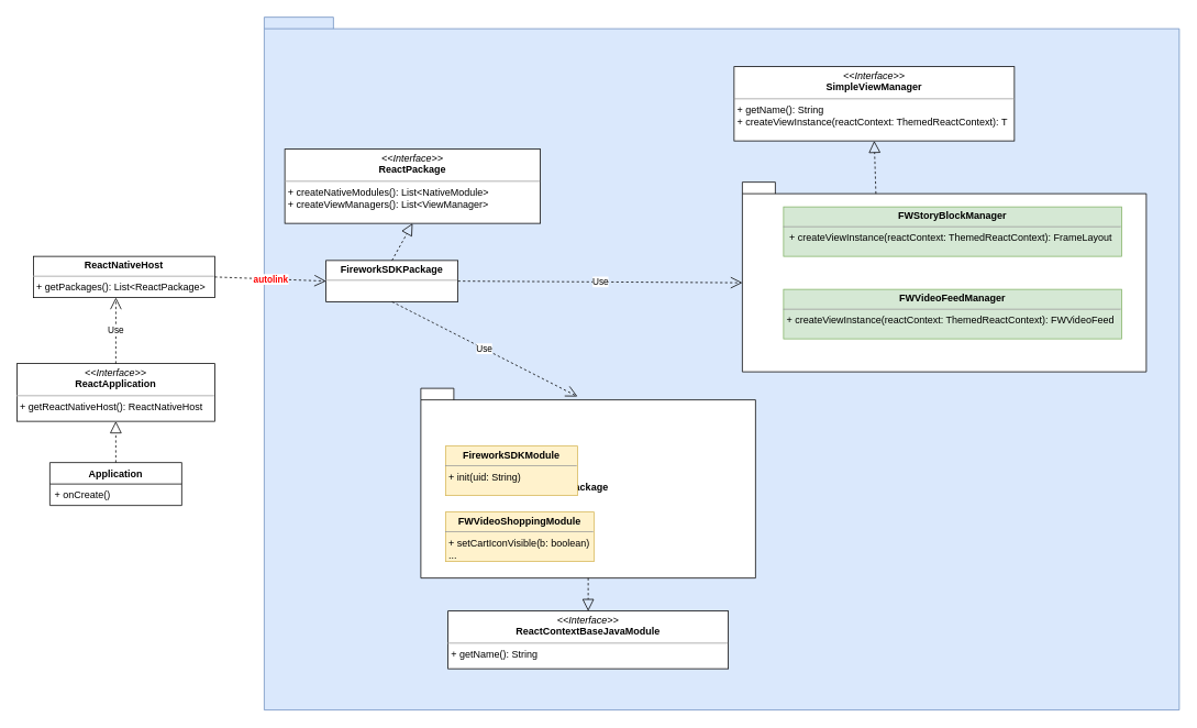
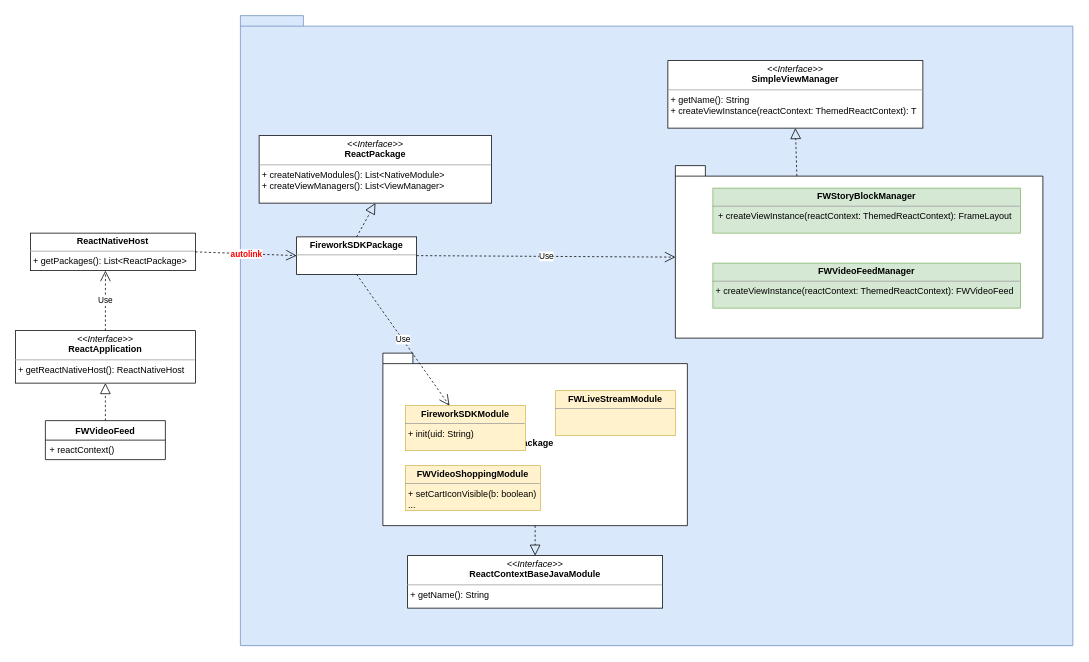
- <mxCell id="20" value="Use" style="endArrow=open;endSize=12;dashed=1;html=1;rounded=0;exitX=0.5;exitY=1;exitDx=0;exitDy=0;entryX=0.468;entryY=0.043;entryDx=0;entryDy=0;entryPerimeter=0;" edge="1" parent="1" source="12" target="4"><mxGeometry width="160" relative="1" as="geometry"><mxPoint x="350" y="390" as="sourcePoint" /><mxPoint x="510" y="390" as="targetPoint" /></mxGeometry></mxCell>
+ <mxCell id="20" value="Use" style="endArrow=open;endSize=12;dashed=1;html=1;rounded=0;exitX=0.5;exitY=1;exitDx=0;exitDy=0;" edge="1" parent="1" source="12" target="15"><mxGeometry width="160" relative="1" as="geometry"><mxPoint x="350" y="390" as="sourcePoint" /><mxPoint x="510" y="390" as="targetPoint" /></mxGeometry></mxCell>
+ <mxCell id="17" value="&lt;p style=&quot;margin:0px;margin-top:4px;text-align:center;&quot;&gt;&lt;b&gt;FWLiveStreamModule&lt;/b&gt;&lt;br&gt;&lt;/p&gt;&lt;hr size=&quot;1&quot;&gt;&lt;p style=&quot;margin:0px;margin-left:4px;&quot;&gt;&lt;br&gt;&lt;/p&gt;" style="verticalAlign=top;align=left;overflow=fill;fontSize=12;fontFamily=Helvetica;html=1;fillColor=#fff2cc;strokeColor=#d6b656;" vertex="1" parent="1"><mxGeometry x="740" y="520" width="160" height="60" as="geometry" /></mxCell>
- <mxCell id="6" value="Application" style="swimlane;fontStyle=1;align=center;verticalAlign=top;childLayout=stackLayout;horizontal=1;startSize=26;horizontalStack=0;resizeParent=1;resizeParentMax=0;resizeLast=0;collapsible=1;marginBottom=0;" vertex="1" parent="1"><mxGeometry x="60" y="560" width="160" height="52" as="geometry" /></mxCell>
+ <mxCell id="6" value="FWVideoFeed" style="swimlane;fontStyle=1;align=center;verticalAlign=top;childLayout=stackLayout;horizontal=1;startSize=26;horizontalStack=0;resizeParent=1;resizeParentMax=0;resizeLast=0;collapsible=1;marginBottom=0;" vertex="1" parent="1"><mxGeometry x="60" y="560" width="160" height="52" as="geometry" /></mxCell>
- <mxCell id="7" value="+ onCreate()" style="text;strokeColor=none;fillColor=none;align=left;verticalAlign=top;spacingLeft=4;spacingRight=4;overflow=hidden;rotatable=0;points=[[0,0.5],[1,0.5]];portConstraint=eastwest;" vertex="1" parent="6"><mxGeometry y="26" width="160" height="26" as="geometry" /></mxCell>
+ <mxCell id="7" value="+ reactContext()" style="text;strokeColor=none;fillColor=none;align=left;verticalAlign=top;spacingLeft=4;spacingRight=4;overflow=hidden;rotatable=0;points=[[0,0.5],[1,0.5]];portConstraint=eastwest;" vertex="1" parent="6"><mxGeometry y="26" width="160" height="26" as="geometry" /></mxCell>
